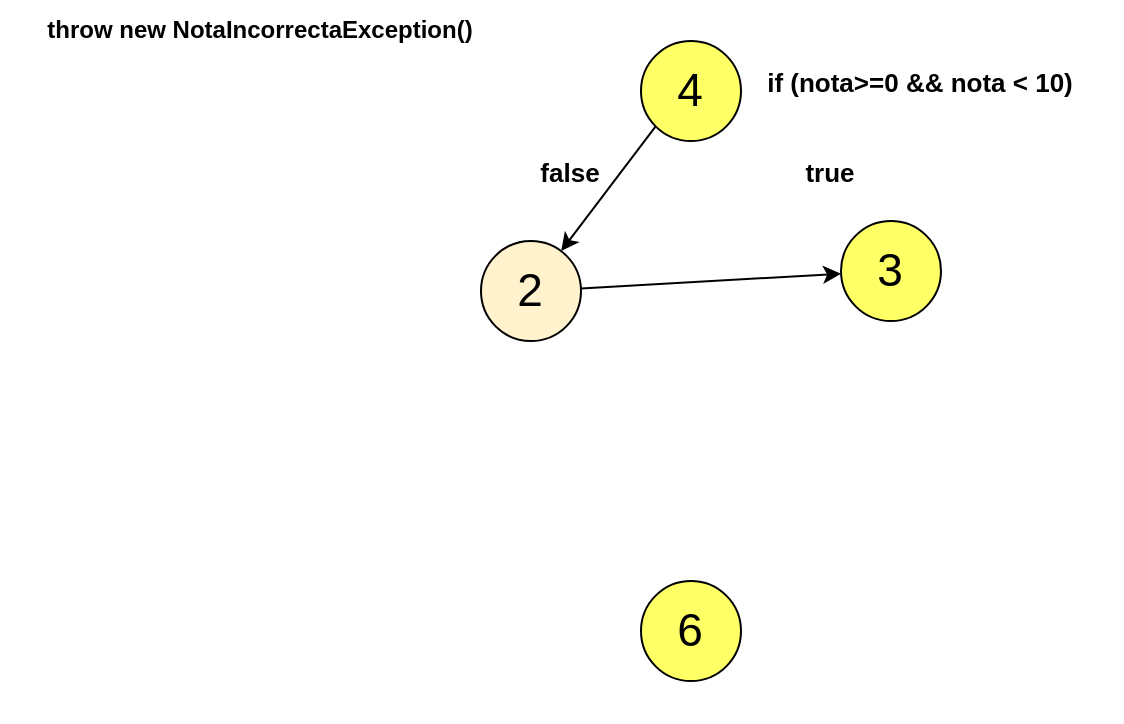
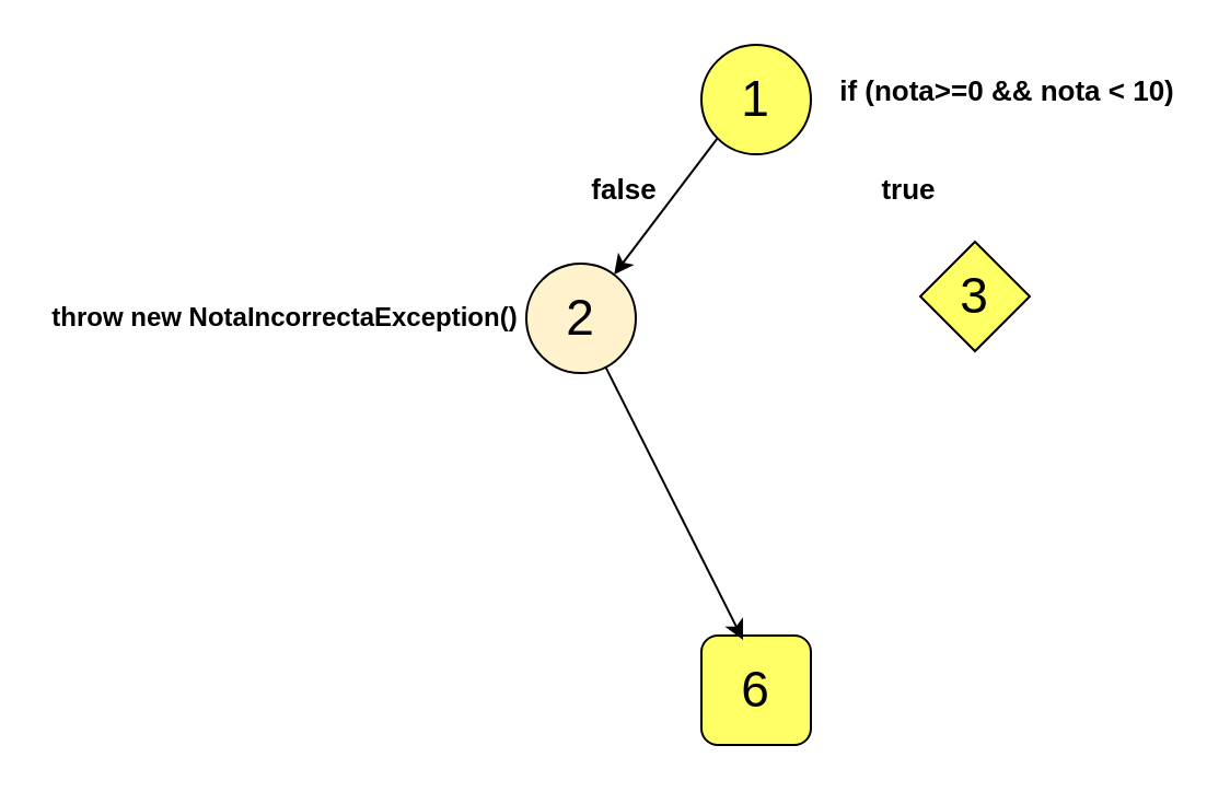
- <mxCell id="10" value="&lt;b&gt;throw new NotaIncorrectaException()&lt;/b&gt;" style="text;html=1;strokeColor=none;fillColor=none;align=center;verticalAlign=middle;whiteSpace=wrap;rounded=0;labelBackgroundColor=none;fontSize=12;" vertex="1" parent="1"><mxGeometry x="20" y="5" width="220" height="20" as="geometry" /></mxCell>
+ <mxCell id="10" value="&lt;b&gt;throw new NotaIncorrectaException()&lt;/b&gt;" style="text;html=1;strokeColor=none;fillColor=none;align=center;verticalAlign=middle;whiteSpace=wrap;rounded=0;labelBackgroundColor=none;fontSize=12;" vertex="1" parent="1"><mxGeometry x="20" y="135" width="220" height="20" as="geometry" /></mxCell>
- <mxCell id="2" value="4" style="ellipse;whiteSpace=wrap;html=1;aspect=fixed;fontSize=23;labelBackgroundColor=none;fillColor=#FFFF66;" vertex="1" parent="1"><mxGeometry x="320" y="20" width="50" height="50" as="geometry" /></mxCell>
+ <mxCell id="2" value="1" style="ellipse;whiteSpace=wrap;html=1;aspect=fixed;fontSize=23;labelBackgroundColor=none;fillColor=#FFFF66;" vertex="1" parent="1"><mxGeometry x="320" y="20" width="50" height="50" as="geometry" /></mxCell>
- <mxCell id="7" value="3" style="ellipse;whiteSpace=wrap;html=1;aspect=fixed;fontSize=23;labelBackgroundColor=none;fillColor=#FFFF66;" vertex="1" parent="1"><mxGeometry x="420" y="110" width="50" height="50" as="geometry" /></mxCell>
+ <mxCell id="7" value="3" style="rhombus;whiteSpace=wrap;html=1;aspect=fixed;fontSize=23;labelBackgroundColor=none;fillColor=#FFFF66;" vertex="1" parent="1"><mxGeometry x="420" y="110" width="50" height="50" as="geometry" /></mxCell>
- <mxCell id="11" value="" style="endArrow=classic;html=1;fontSize=12;" edge="1" parent="1" source="9" target="7"><mxGeometry width="50" height="50" relative="1" as="geometry"><mxPoint x="20" y="410" as="sourcePoint" /><mxPoint x="70" y="360" as="targetPoint" /></mxGeometry></mxCell>
+ <mxCell id="11" value="" style="endArrow=classic;html=1;fontSize=12;entryX=0.38;entryY=0.04;entryDx=0;entryDy=0;entryPerimeter=0;" edge="1" parent="1" source="9" target="4"><mxGeometry width="50" height="50" relative="1" as="geometry"><mxPoint x="20" y="410" as="sourcePoint" /><mxPoint x="70" y="360" as="targetPoint" /></mxGeometry></mxCell>
- <mxCell id="4" value="6" style="ellipse;whiteSpace=wrap;html=1;aspect=fixed;fontSize=23;labelBackgroundColor=none;fillColor=#FFFF66;" vertex="1" parent="1"><mxGeometry x="320" y="290" width="50" height="50" as="geometry" /></mxCell>
+ <mxCell id="4" value="6" style="whiteSpace=wrap;html=1;aspect=fixed;fontSize=23;labelBackgroundColor=none;fillColor=#FFFF66;rounded=1;" vertex="1" parent="1"><mxGeometry x="320" y="290" width="50" height="50" as="geometry" /></mxCell>
